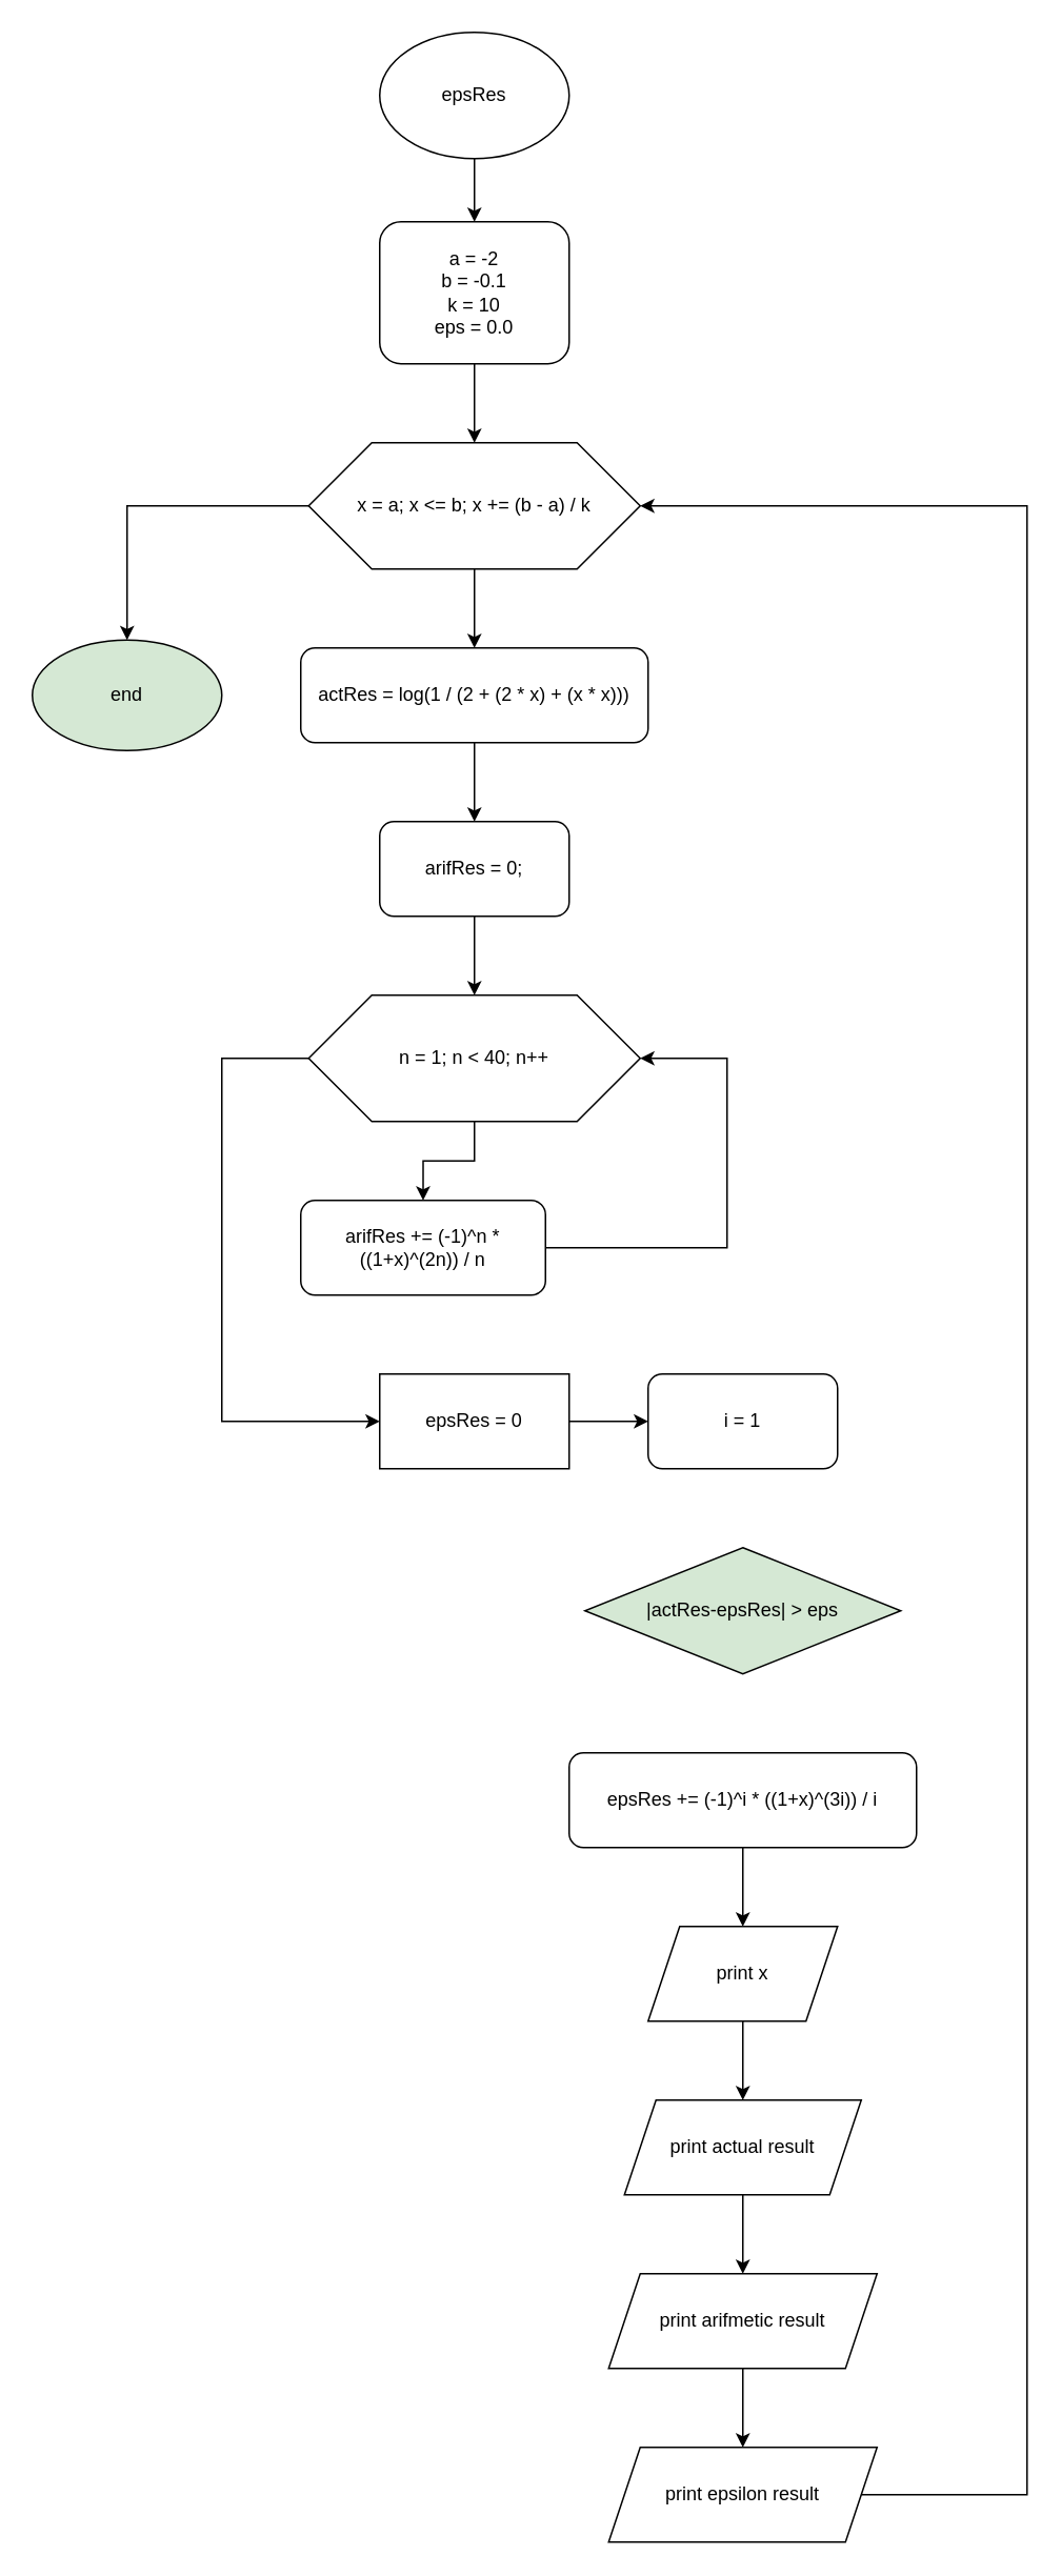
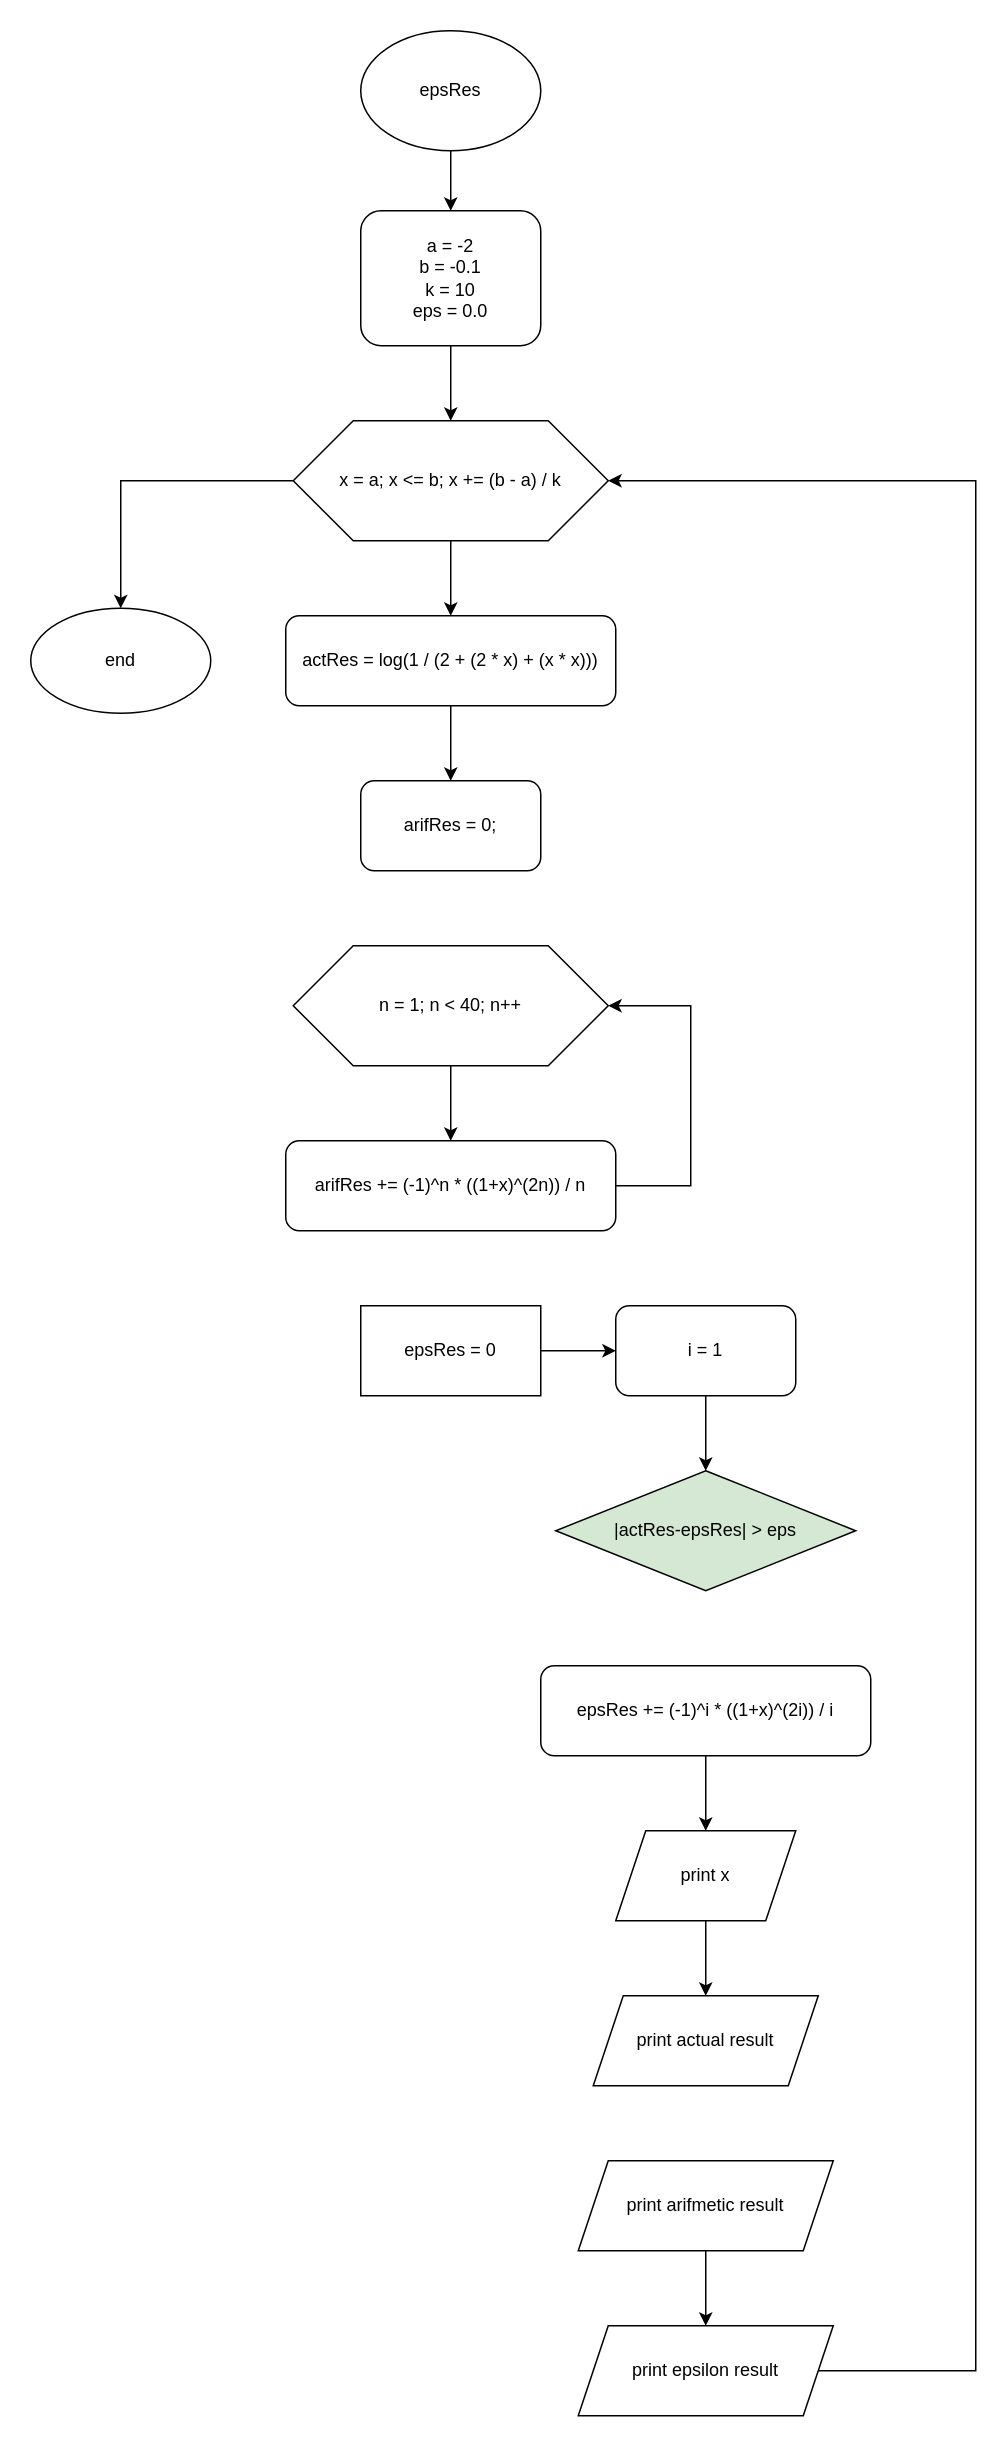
- <mxCell id="33" value="end" style="ellipse;whiteSpace=wrap;html=1;fillColor=#d5e8d4;" vertex="1" parent="1"><mxGeometry x="20" y="405" width="120" height="70" as="geometry" /></mxCell>
+ <mxCell id="33" value="end" style="ellipse;whiteSpace=wrap;html=1;" vertex="1" parent="1"><mxGeometry x="20" y="405" width="120" height="70" as="geometry" /></mxCell>
- <mxCell id="11" style="edgeStyle=orthogonalEdgeStyle;rounded=0;orthogonalLoop=1;jettySize=auto;html=1;entryX=0.5;entryY=0;entryDx=0;entryDy=0;" edge="1" parent="1" source="12" target="15"><mxGeometry relative="1" as="geometry" /></mxCell>
- <mxCell id="17" value="arifRes += (-1)^n * ((1+x)^(2n)) / n" style="rounded=1;whiteSpace=wrap;html=1;" vertex="1" parent="1"><mxGeometry x="190" y="760" width="155" height="60" as="geometry" /></mxCell>
+ <mxCell id="17" value="arifRes += (-1)^n * ((1+x)^(2n)) / n" style="rounded=1;whiteSpace=wrap;html=1;" vertex="1" parent="1"><mxGeometry x="190" y="760" width="220" height="60" as="geometry" /></mxCell>
- <mxCell id="14" style="edgeStyle=orthogonalEdgeStyle;rounded=0;orthogonalLoop=1;jettySize=auto;html=1;exitX=0;exitY=0.5;exitDx=0;exitDy=0;entryX=0;entryY=0.5;entryDx=0;entryDy=0;" edge="1" parent="1" source="15" target="19"><mxGeometry relative="1" as="geometry"><Array as="points"><mxPoint x="140" y="670" /><mxPoint x="140" y="900" /></Array></mxGeometry></mxCell>
+ <mxCell id="20" style="edgeStyle=orthogonalEdgeStyle;rounded=0;orthogonalLoop=1;jettySize=auto;html=1;entryX=0.5;entryY=0;entryDx=0;entryDy=0;" edge="1" parent="1" source="21" target="22"><mxGeometry relative="1" as="geometry" /></mxCell>
- <mxCell id="24" value="epsRes += (-1)^i * ((1+x)^(3i)) / i" style="rounded=1;whiteSpace=wrap;html=1;" vertex="1" parent="1"><mxGeometry x="360" y="1110" width="220" height="60" as="geometry" /></mxCell>
+ <mxCell id="24" value="epsRes += (-1)^i * ((1+x)^(2i)) / i" style="rounded=1;whiteSpace=wrap;html=1;" vertex="1" parent="1"><mxGeometry x="360" y="1110" width="220" height="60" as="geometry" /></mxCell>
- <mxCell id="27" style="edgeStyle=orthogonalEdgeStyle;rounded=0;orthogonalLoop=1;jettySize=auto;html=1;entryX=0.5;entryY=0;entryDx=0;entryDy=0;" edge="1" parent="1" source="28" target="30"><mxGeometry relative="1" as="geometry" /></mxCell>
